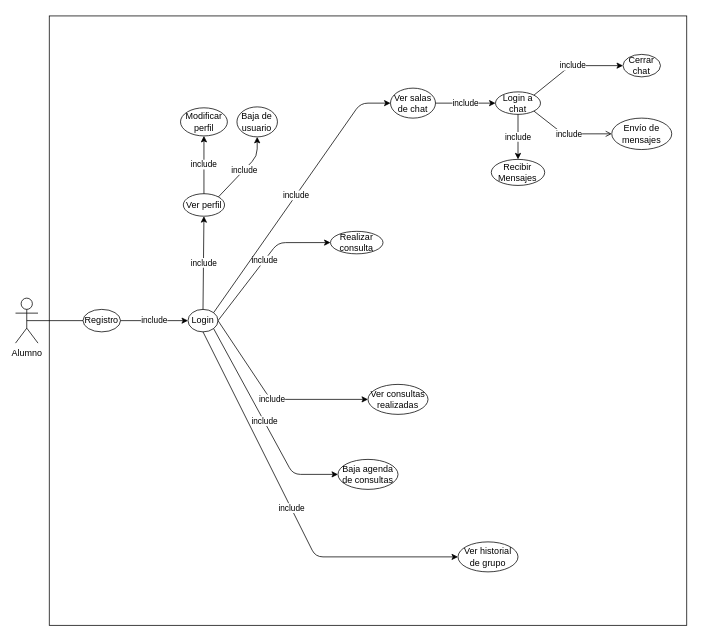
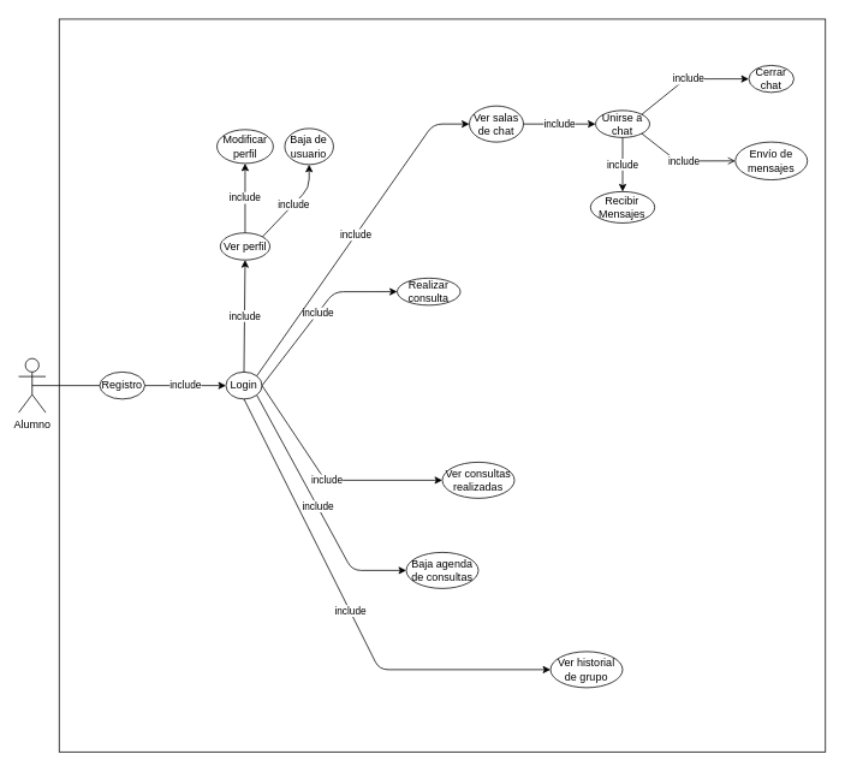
- <mxCell id="17" value="Login a chat" style="ellipse;whiteSpace=wrap;html=1;" parent="1" vertex="1"><mxGeometry x="660" y="122" width="60" height="30" as="geometry" /></mxCell>
+ <mxCell id="17" value="Unirse a chat" style="ellipse;whiteSpace=wrap;html=1;" parent="1" vertex="1"><mxGeometry x="660" y="122" width="60" height="30" as="geometry" /></mxCell>
